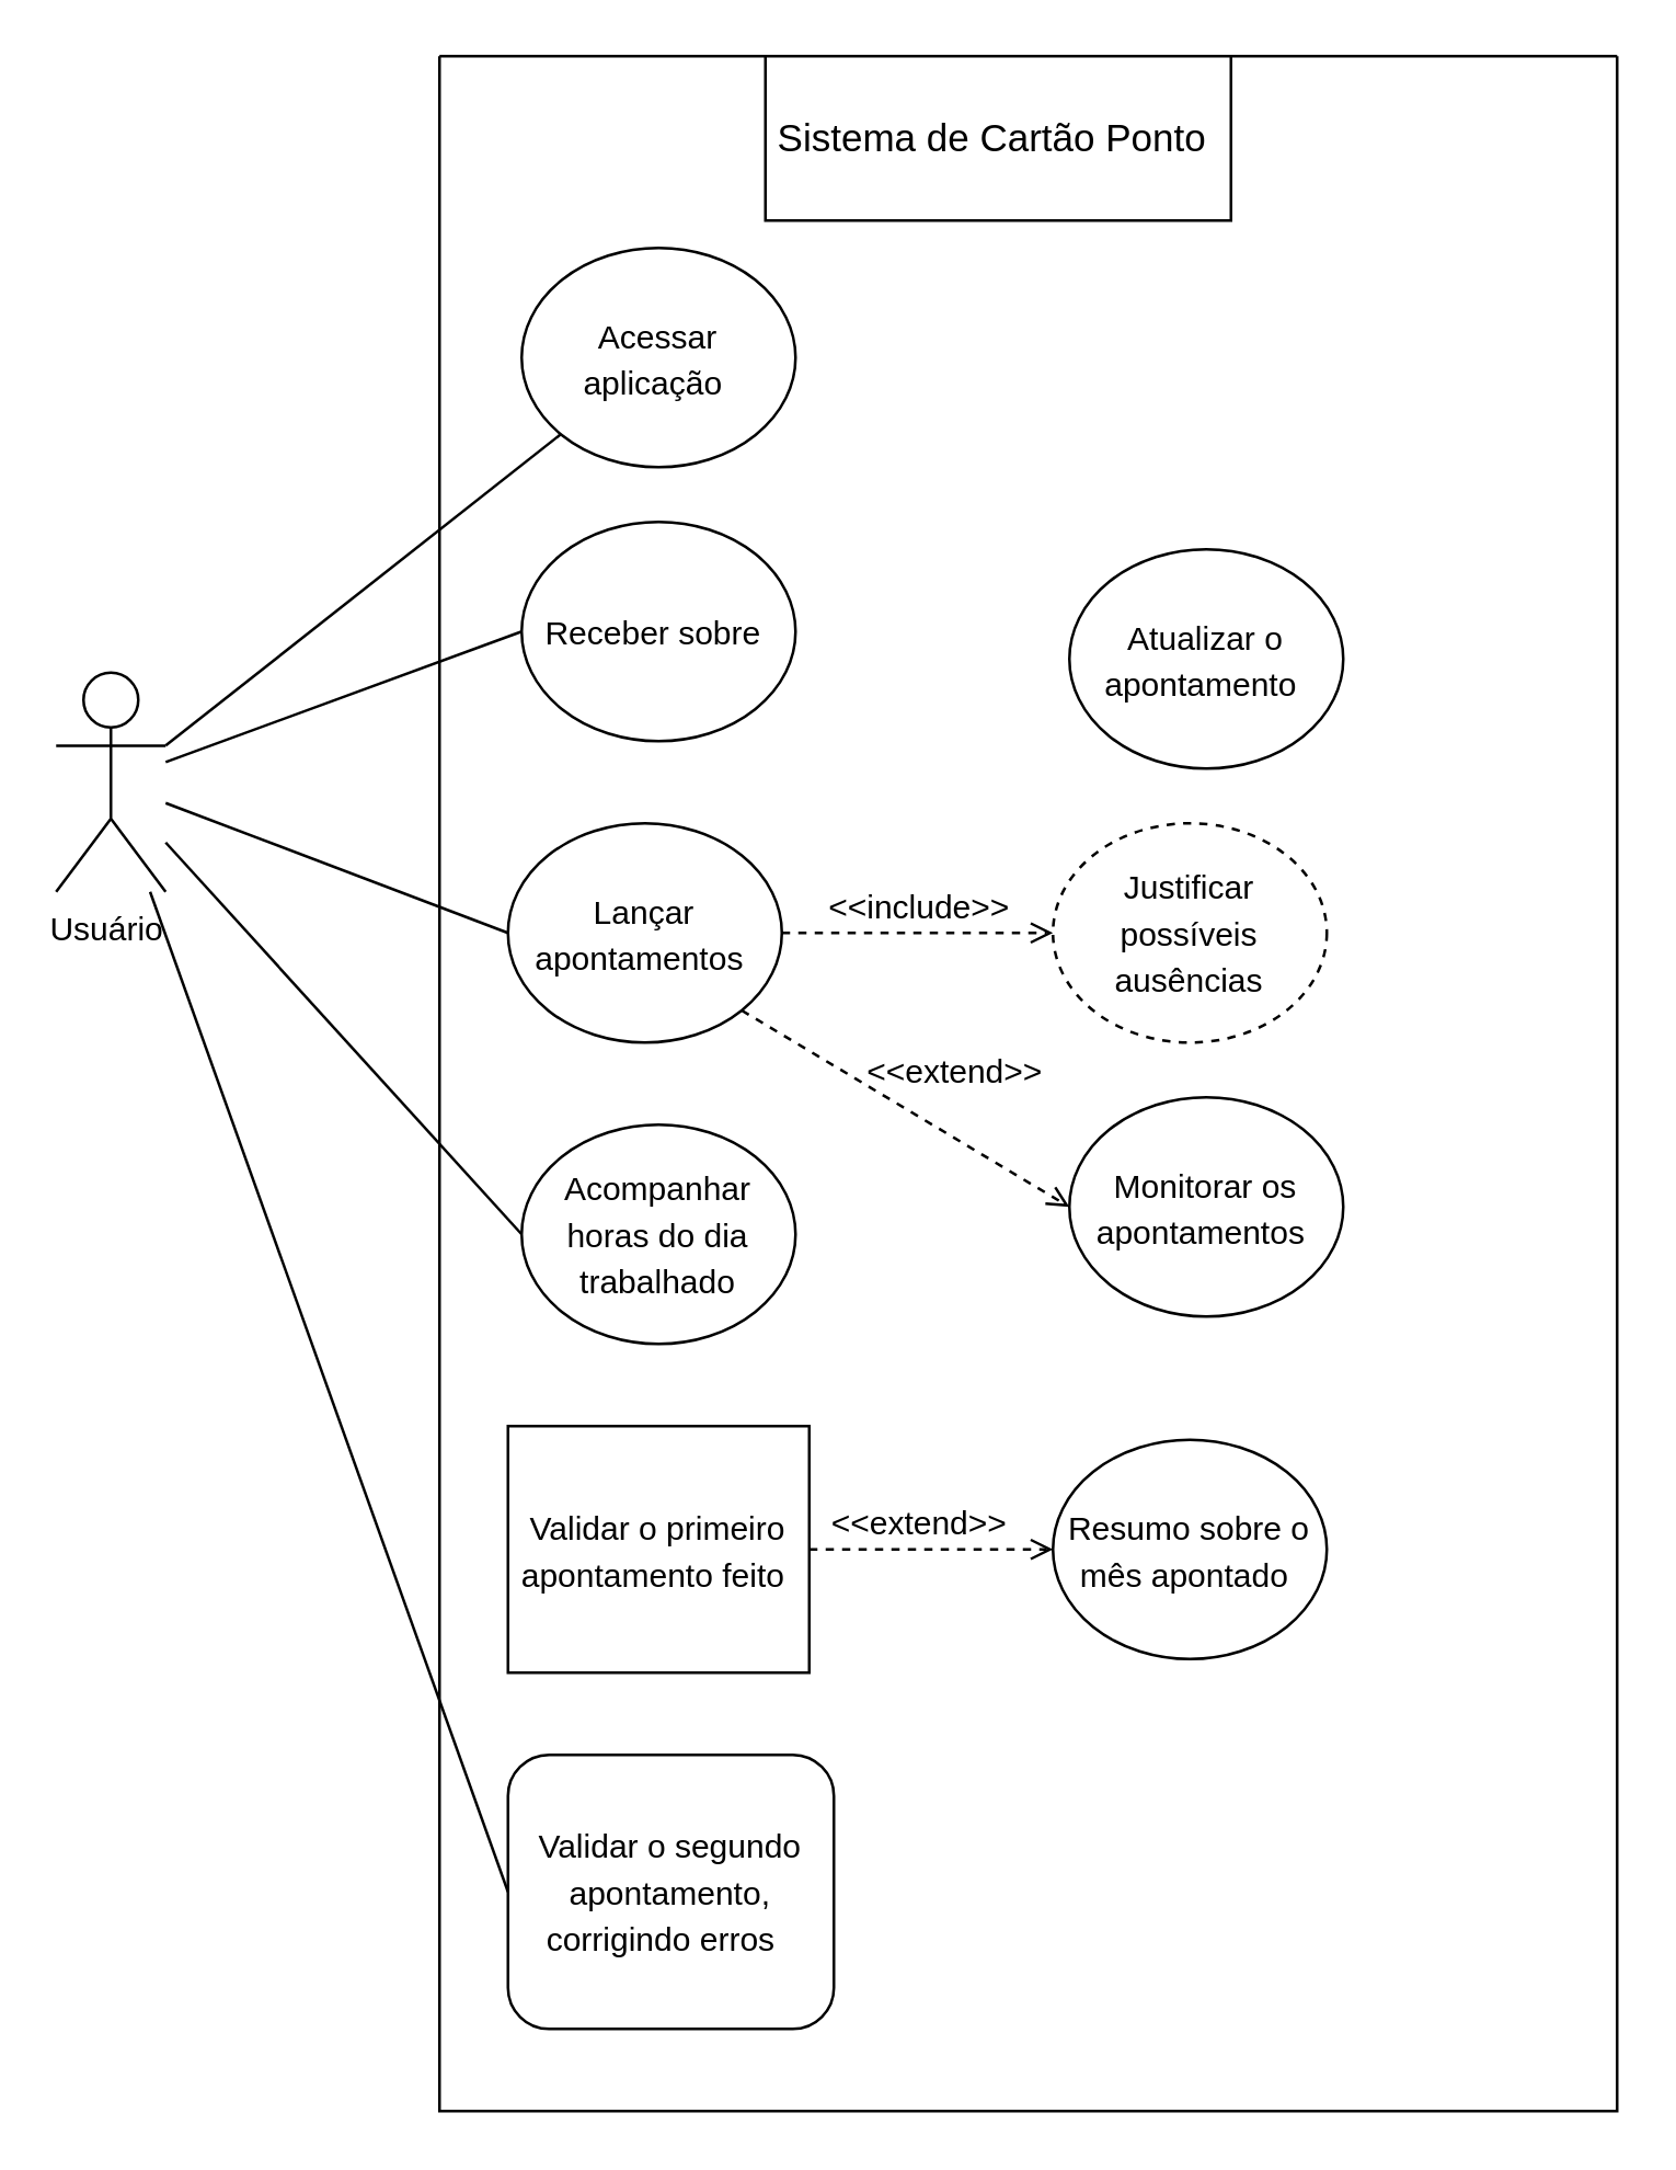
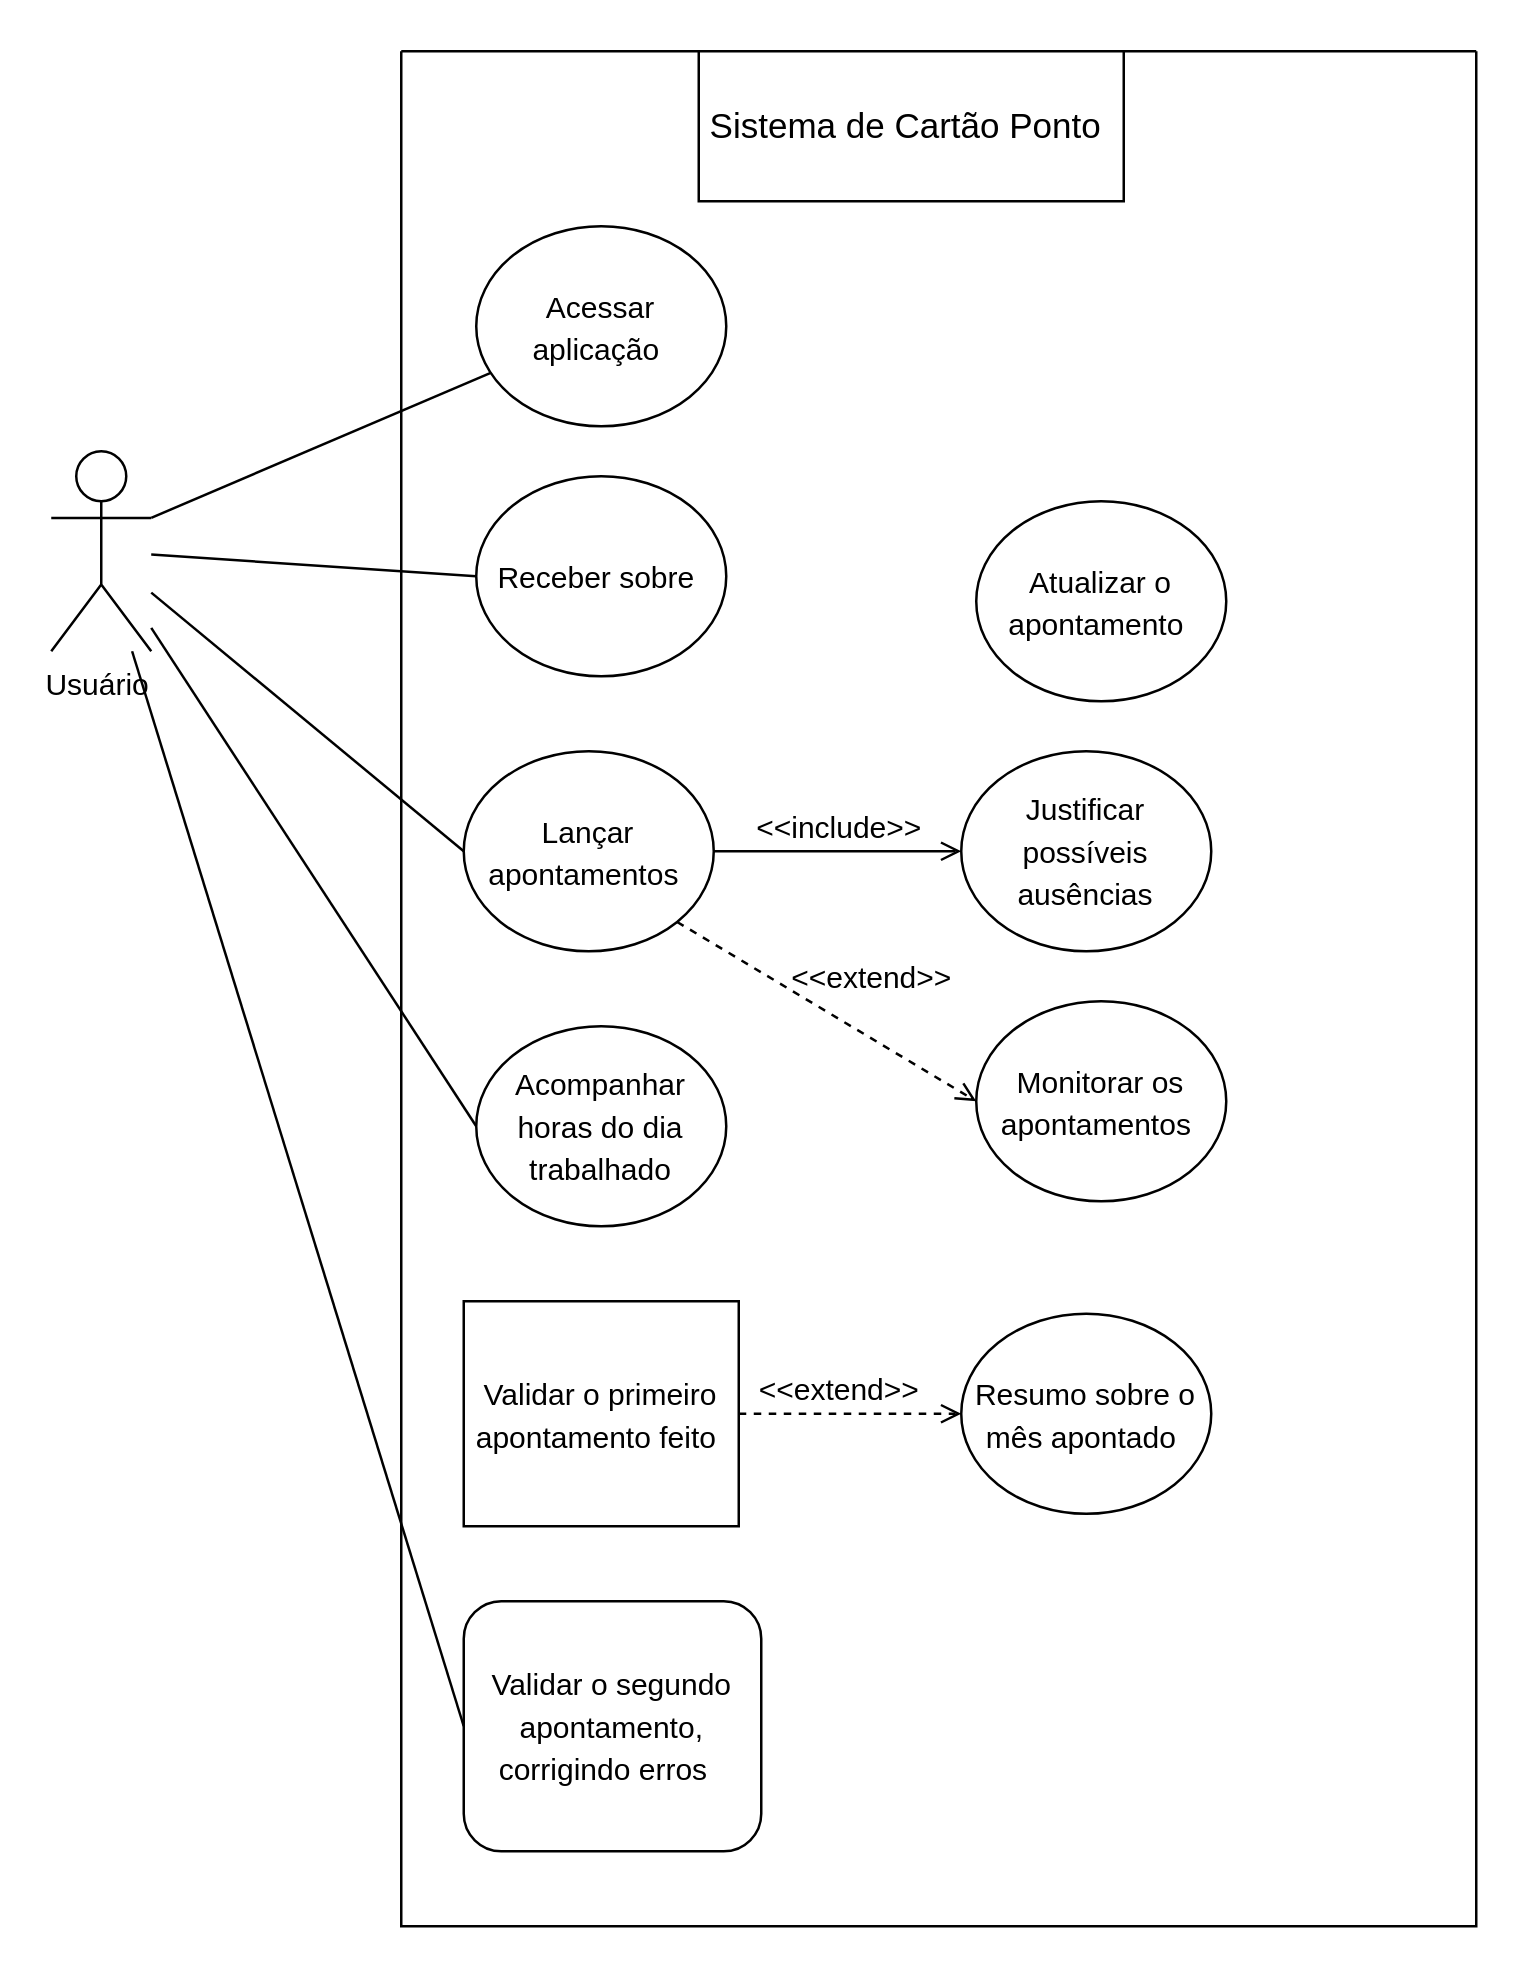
- <mxCell id="7" value="Usuário&amp;nbsp;&lt;br&gt;" style="shape=umlActor;verticalLabelPosition=bottom;verticalAlign=top;html=1;outlineConnect=0;" vertex="1" parent="1"><mxGeometry x="20" y="245" width="40" height="80" as="geometry" /></mxCell>
+ <mxCell id="7" value="Usuário&amp;nbsp;&lt;br&gt;" style="shape=umlActor;verticalLabelPosition=bottom;verticalAlign=top;html=1;outlineConnect=0;" vertex="1" parent="1"><mxGeometry x="20" y="180" width="40" height="80" as="geometry" /></mxCell>
- <mxCell id="14" value="&amp;lt;&amp;lt;include&amp;gt;&amp;gt;" style="html=1;verticalAlign=bottom;labelBackgroundColor=none;endArrow=open;endFill=0;dashed=1;fontSize=12;exitX=1;exitY=0.5;exitDx=0;exitDy=0;entryX=0;entryY=0.5;entryDx=0;entryDy=0;" edge="1" parent="8" source="12" target="13"><mxGeometry width="160" relative="1" as="geometry"><mxPoint x="131" y="270" as="sourcePoint" /><mxPoint x="291" y="270" as="targetPoint" /></mxGeometry></mxCell>
+ <mxCell id="14" value="&amp;lt;&amp;lt;include&amp;gt;&amp;gt;" style="html=1;verticalAlign=bottom;labelBackgroundColor=none;endArrow=open;endFill=0;dashed=0;fontSize=12;exitX=1;exitY=0.5;exitDx=0;exitDy=0;entryX=0;entryY=0.5;entryDx=0;entryDy=0;" edge="1" parent="8" source="12" target="13"><mxGeometry width="160" relative="1" as="geometry"><mxPoint x="131" y="270" as="sourcePoint" /><mxPoint x="291" y="270" as="targetPoint" /></mxGeometry></mxCell>
- <mxCell id="13" value="&lt;font style=&quot;font-size: 12px;&quot;&gt;Justificar possíveis ausências&lt;/font&gt;" style="ellipse;whiteSpace=wrap;html=1;fontSize=14;dashed=1;" vertex="1" parent="8"><mxGeometry x="224" y="280" width="100" height="80" as="geometry" /></mxCell>
+ <mxCell id="13" value="&lt;font style=&quot;font-size: 12px;&quot;&gt;Justificar possíveis ausências&lt;/font&gt;" style="ellipse;whiteSpace=wrap;html=1;fontSize=14;" vertex="1" parent="8"><mxGeometry x="224" y="280" width="100" height="80" as="geometry" /></mxCell>
